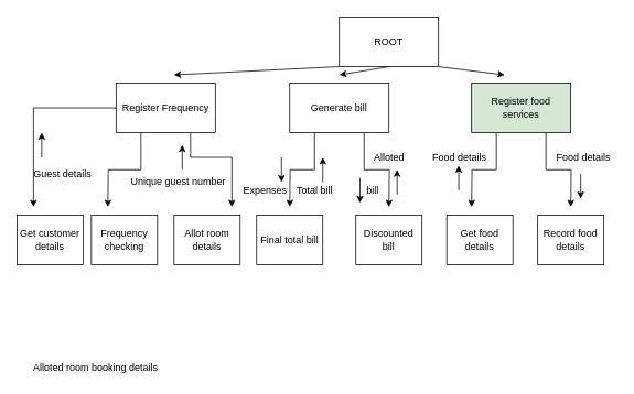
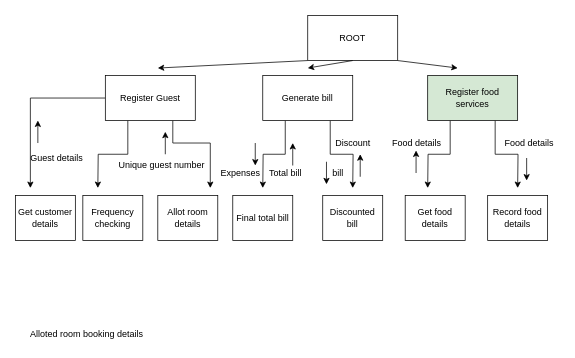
- <mxCell id="12" value="Register Frequency" style="rounded=0;whiteSpace=wrap;html=1;" vertex="1" parent="1"><mxGeometry x="140" y="100" width="120" height="60" as="geometry" /></mxCell>
+ <mxCell id="12" value="Register Guest" style="rounded=0;whiteSpace=wrap;html=1;" vertex="1" parent="1"><mxGeometry x="140" y="100" width="120" height="60" as="geometry" /></mxCell>
- <mxCell id="27" value="Alloted" style="text;html=1;align=center;verticalAlign=middle;resizable=0;points=[];autosize=1;strokeColor=none;fillColor=none;" vertex="1" parent="1"><mxGeometry x="440" y="180" width="60" height="20" as="geometry" /></mxCell>
+ <mxCell id="27" value="Discount" style="text;html=1;align=center;verticalAlign=middle;resizable=0;points=[];autosize=1;strokeColor=none;fillColor=none;" vertex="1" parent="1"><mxGeometry x="440" y="180" width="60" height="20" as="geometry" /></mxCell>
